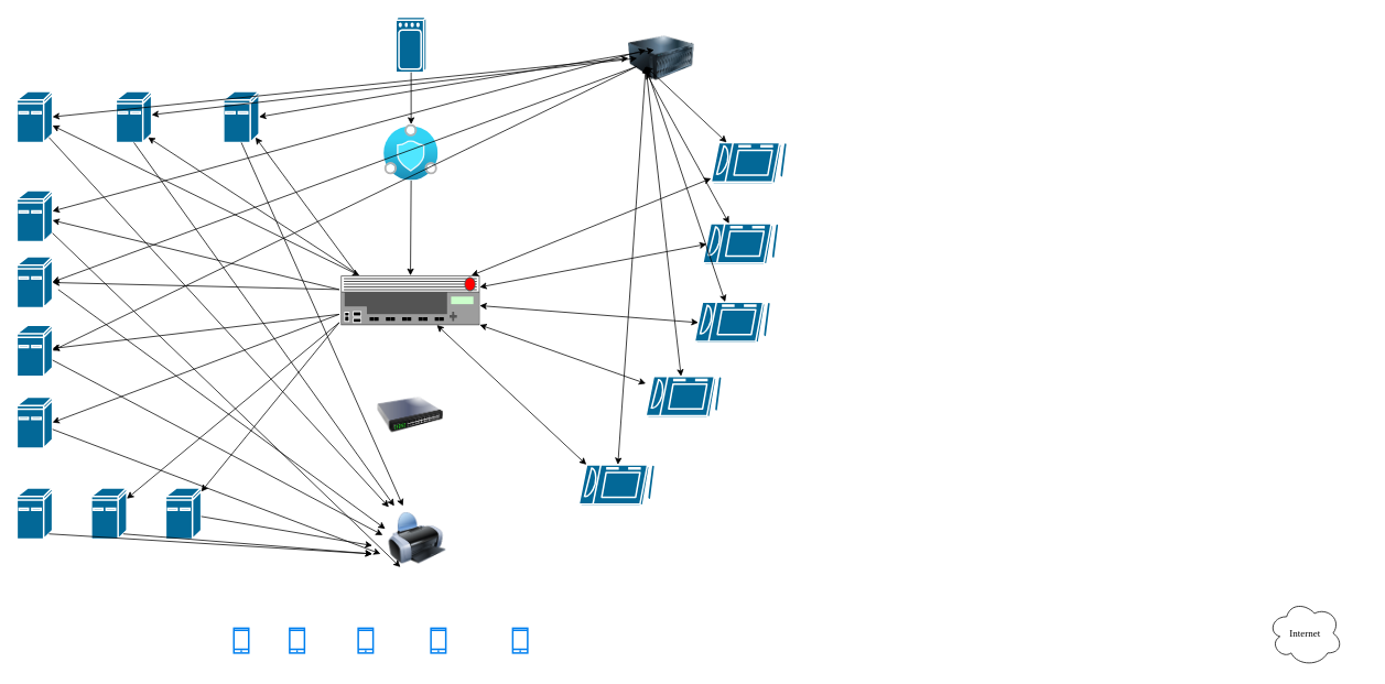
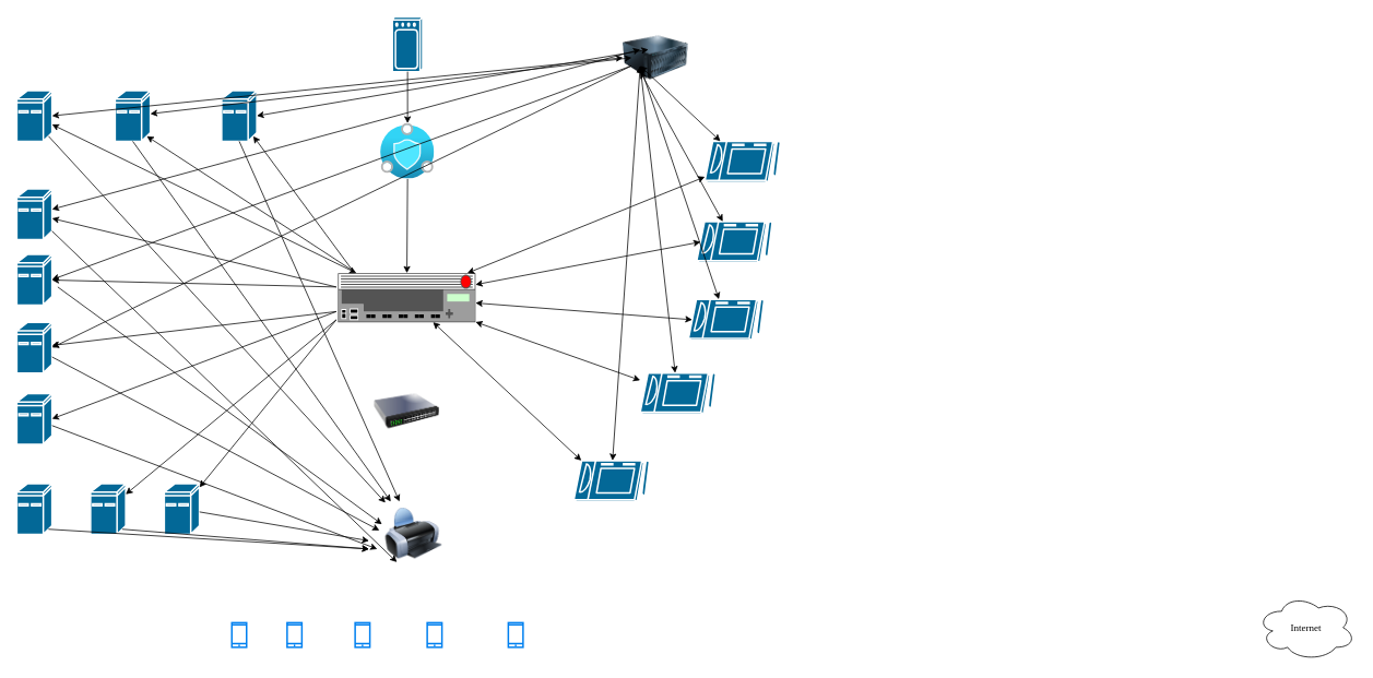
- <mxCell id="2" value="Internet" style="ellipse;shape=cloud;whiteSpace=wrap;html=1;rounded=0;shadow=0;comic=0;strokeWidth=1;fontFamily=Verdana;fontSize=12;" parent="1" vertex="1"><mxGeometry x="1534" y="726" width="90" height="80" as="geometry" /></mxCell>
+ <mxCell id="2" value="Internet" style="ellipse;shape=cloud;whiteSpace=wrap;html=1;rounded=0;shadow=0;comic=0;strokeWidth=1;fontFamily=Verdana;fontSize=12;" parent="1" vertex="1"><mxGeometry x="1534" y="726" width="120" height="80" as="geometry" /></mxCell>
